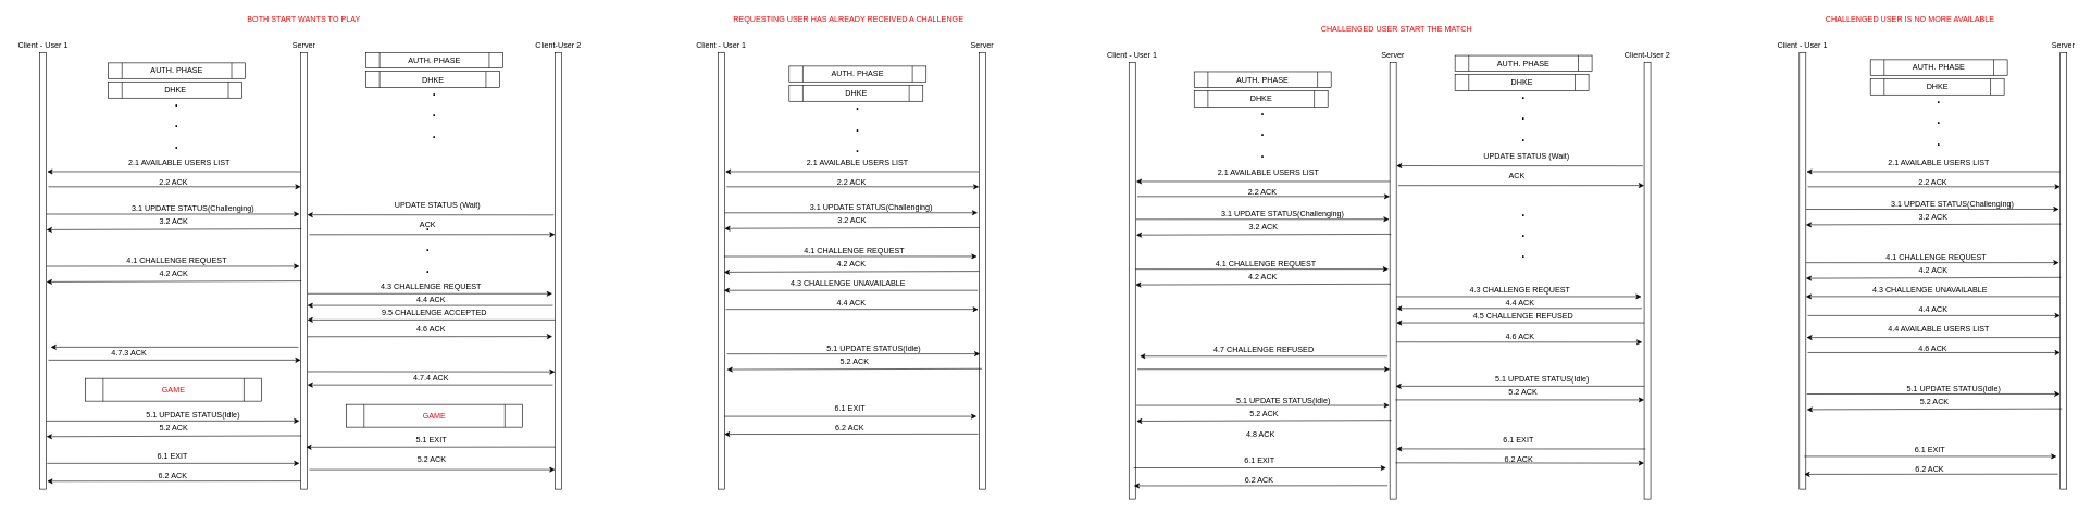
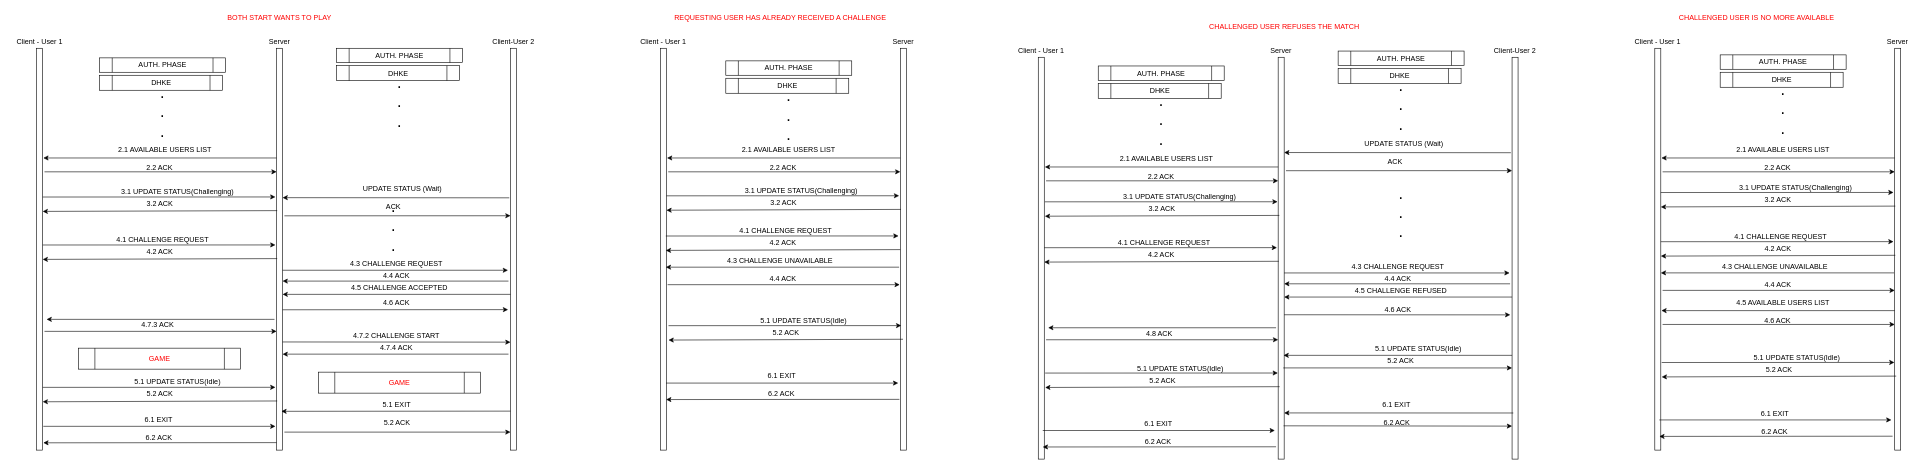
- <mxCell id="71" value="&lt;font color=&quot;#FF0000&quot;&gt;CHALLENGED USER START THE MATCH&lt;br&gt;&lt;/font&gt;" style="text;html=1;align=center;verticalAlign=middle;resizable=0;points=[];autosize=1;" parent="1" vertex="1"><mxGeometry x="2010" y="35" width="260" height="20" as="geometry" /></mxCell>
+ <mxCell id="71" value="&lt;font color=&quot;#FF0000&quot;&gt;CHALLENGED USER REFUSES THE MATCH&lt;br&gt;&lt;/font&gt;" style="text;html=1;align=center;verticalAlign=middle;resizable=0;points=[];autosize=1;" parent="1" vertex="1"><mxGeometry x="2010" y="35" width="260" height="20" as="geometry" /></mxCell>
- <mxCell id="21" value="9.5 CHALLENGE ACCEPTED" style="text;html=1;strokeColor=none;fillColor=none;align=center;verticalAlign=middle;whiteSpace=wrap;rounded=0;" parent="1" vertex="1"><mxGeometry x="580" y="470" width="170" height="20" as="geometry" /></mxCell>
+ <mxCell id="21" value="4.5 CHALLENGE ACCEPTED" style="text;html=1;strokeColor=none;fillColor=none;align=center;verticalAlign=middle;whiteSpace=wrap;rounded=0;" parent="1" vertex="1"><mxGeometry x="580" y="470" width="170" height="20" as="geometry" /></mxCell>
- <mxCell id="90" value="4.4 AVAILABLE USERS LIST" style="text;html=1;strokeColor=none;fillColor=none;align=center;verticalAlign=middle;whiteSpace=wrap;rounded=0;" parent="1" vertex="1"><mxGeometry x="2892" y="494.5" width="160" height="20" as="geometry" /></mxCell>
+ <mxCell id="90" value="4.5 AVAILABLE USERS LIST" style="text;html=1;strokeColor=none;fillColor=none;align=center;verticalAlign=middle;whiteSpace=wrap;rounded=0;" parent="1" vertex="1"><mxGeometry x="2892" y="494.5" width="160" height="20" as="geometry" /></mxCell>
- <mxCell id="68" value="4.7 CHALLENGE REFUSED" style="text;html=1;strokeColor=none;fillColor=none;align=center;verticalAlign=middle;whiteSpace=wrap;rounded=0;" parent="1" vertex="1"><mxGeometry x="1851.5" y="526" width="170" height="20" as="geometry" /></mxCell>
- <mxCell id="24" value="4.7.3 ACK" style="text;html=1;strokeColor=none;fillColor=none;align=center;verticalAlign=middle;whiteSpace=wrap;rounded=0;" parent="1" vertex="1"><mxGeometry x="166.5" y="532" width="60" height="20" as="geometry" /></mxCell>
+ <mxCell id="24" value="4.7.3 ACK" style="text;html=1;strokeColor=none;fillColor=none;align=center;verticalAlign=middle;whiteSpace=wrap;rounded=0;" parent="1" vertex="1"><mxGeometry x="231.5" y="532" width="60" height="20" as="geometry" /></mxCell>
+ <mxCell id="26" value="4.7.2 CHALLENGE START" style="text;html=1;strokeColor=none;fillColor=none;align=center;verticalAlign=middle;whiteSpace=wrap;rounded=0;" parent="1" vertex="1"><mxGeometry x="575" y="550" width="170" height="20" as="geometry" /></mxCell>
- <mxCell id="70" value="4.8 ACK" style="text;html=1;strokeColor=none;fillColor=none;align=center;verticalAlign=middle;whiteSpace=wrap;rounded=0;" parent="1" vertex="1"><mxGeometry x="1901.5" y="656" width="60" height="20" as="geometry" /></mxCell>
+ <mxCell id="70" value="4.8 ACK" style="text;html=1;strokeColor=none;fillColor=none;align=center;verticalAlign=middle;whiteSpace=wrap;rounded=0;" parent="1" vertex="1"><mxGeometry x="1901.5" y="546" width="60" height="20" as="geometry" /></mxCell>
